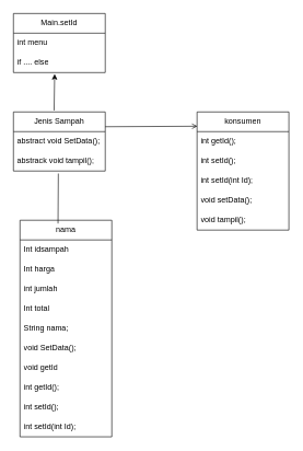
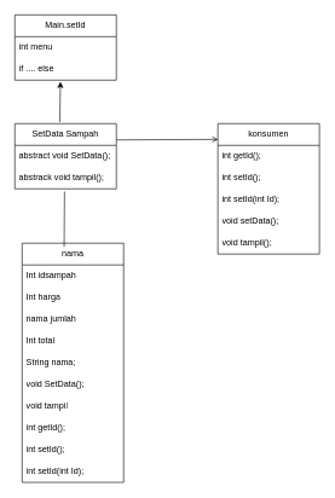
- <mxCell id="5" value="Jenis Sampah" style="swimlane;fontStyle=0;childLayout=stackLayout;horizontal=1;startSize=30;horizontalStack=0;resizeParent=1;resizeParentMax=0;resizeLast=0;collapsible=1;marginBottom=0;whiteSpace=wrap;html=1;" vertex="1" parent="1"><mxGeometry x="20" y="170" width="140" height="90" as="geometry" /></mxCell>
+ <mxCell id="5" value="SetData Sampah" style="swimlane;fontStyle=0;childLayout=stackLayout;horizontal=1;startSize=30;horizontalStack=0;resizeParent=1;resizeParentMax=0;resizeLast=0;collapsible=1;marginBottom=0;whiteSpace=wrap;html=1;" vertex="1" parent="1"><mxGeometry x="20" y="170" width="140" height="90" as="geometry" /></mxCell>
- <mxCell id="19" value="int jumlah" style="text;strokeColor=none;fillColor=none;align=left;verticalAlign=middle;spacingLeft=4;spacingRight=4;overflow=hidden;points=[[0,0.5],[1,0.5]];portConstraint=eastwest;rotatable=0;whiteSpace=wrap;html=1;" vertex="1" parent="16"><mxGeometry y="90" width="140" height="30" as="geometry" /></mxCell>
+ <mxCell id="19" value="nama jumlah" style="text;strokeColor=none;fillColor=none;align=left;verticalAlign=middle;spacingLeft=4;spacingRight=4;overflow=hidden;points=[[0,0.5],[1,0.5]];portConstraint=eastwest;rotatable=0;whiteSpace=wrap;html=1;" vertex="1" parent="16"><mxGeometry y="90" width="140" height="30" as="geometry" /></mxCell>
- <mxCell id="23" value="void getId" style="text;strokeColor=none;fillColor=none;align=left;verticalAlign=middle;spacingLeft=4;spacingRight=4;overflow=hidden;points=[[0,0.5],[1,0.5]];portConstraint=eastwest;rotatable=0;whiteSpace=wrap;html=1;" vertex="1" parent="16"><mxGeometry y="210" width="140" height="30" as="geometry" /></mxCell>
+ <mxCell id="23" value="void tampil" style="text;strokeColor=none;fillColor=none;align=left;verticalAlign=middle;spacingLeft=4;spacingRight=4;overflow=hidden;points=[[0,0.5],[1,0.5]];portConstraint=eastwest;rotatable=0;whiteSpace=wrap;html=1;" vertex="1" parent="16"><mxGeometry y="210" width="140" height="30" as="geometry" /></mxCell>
